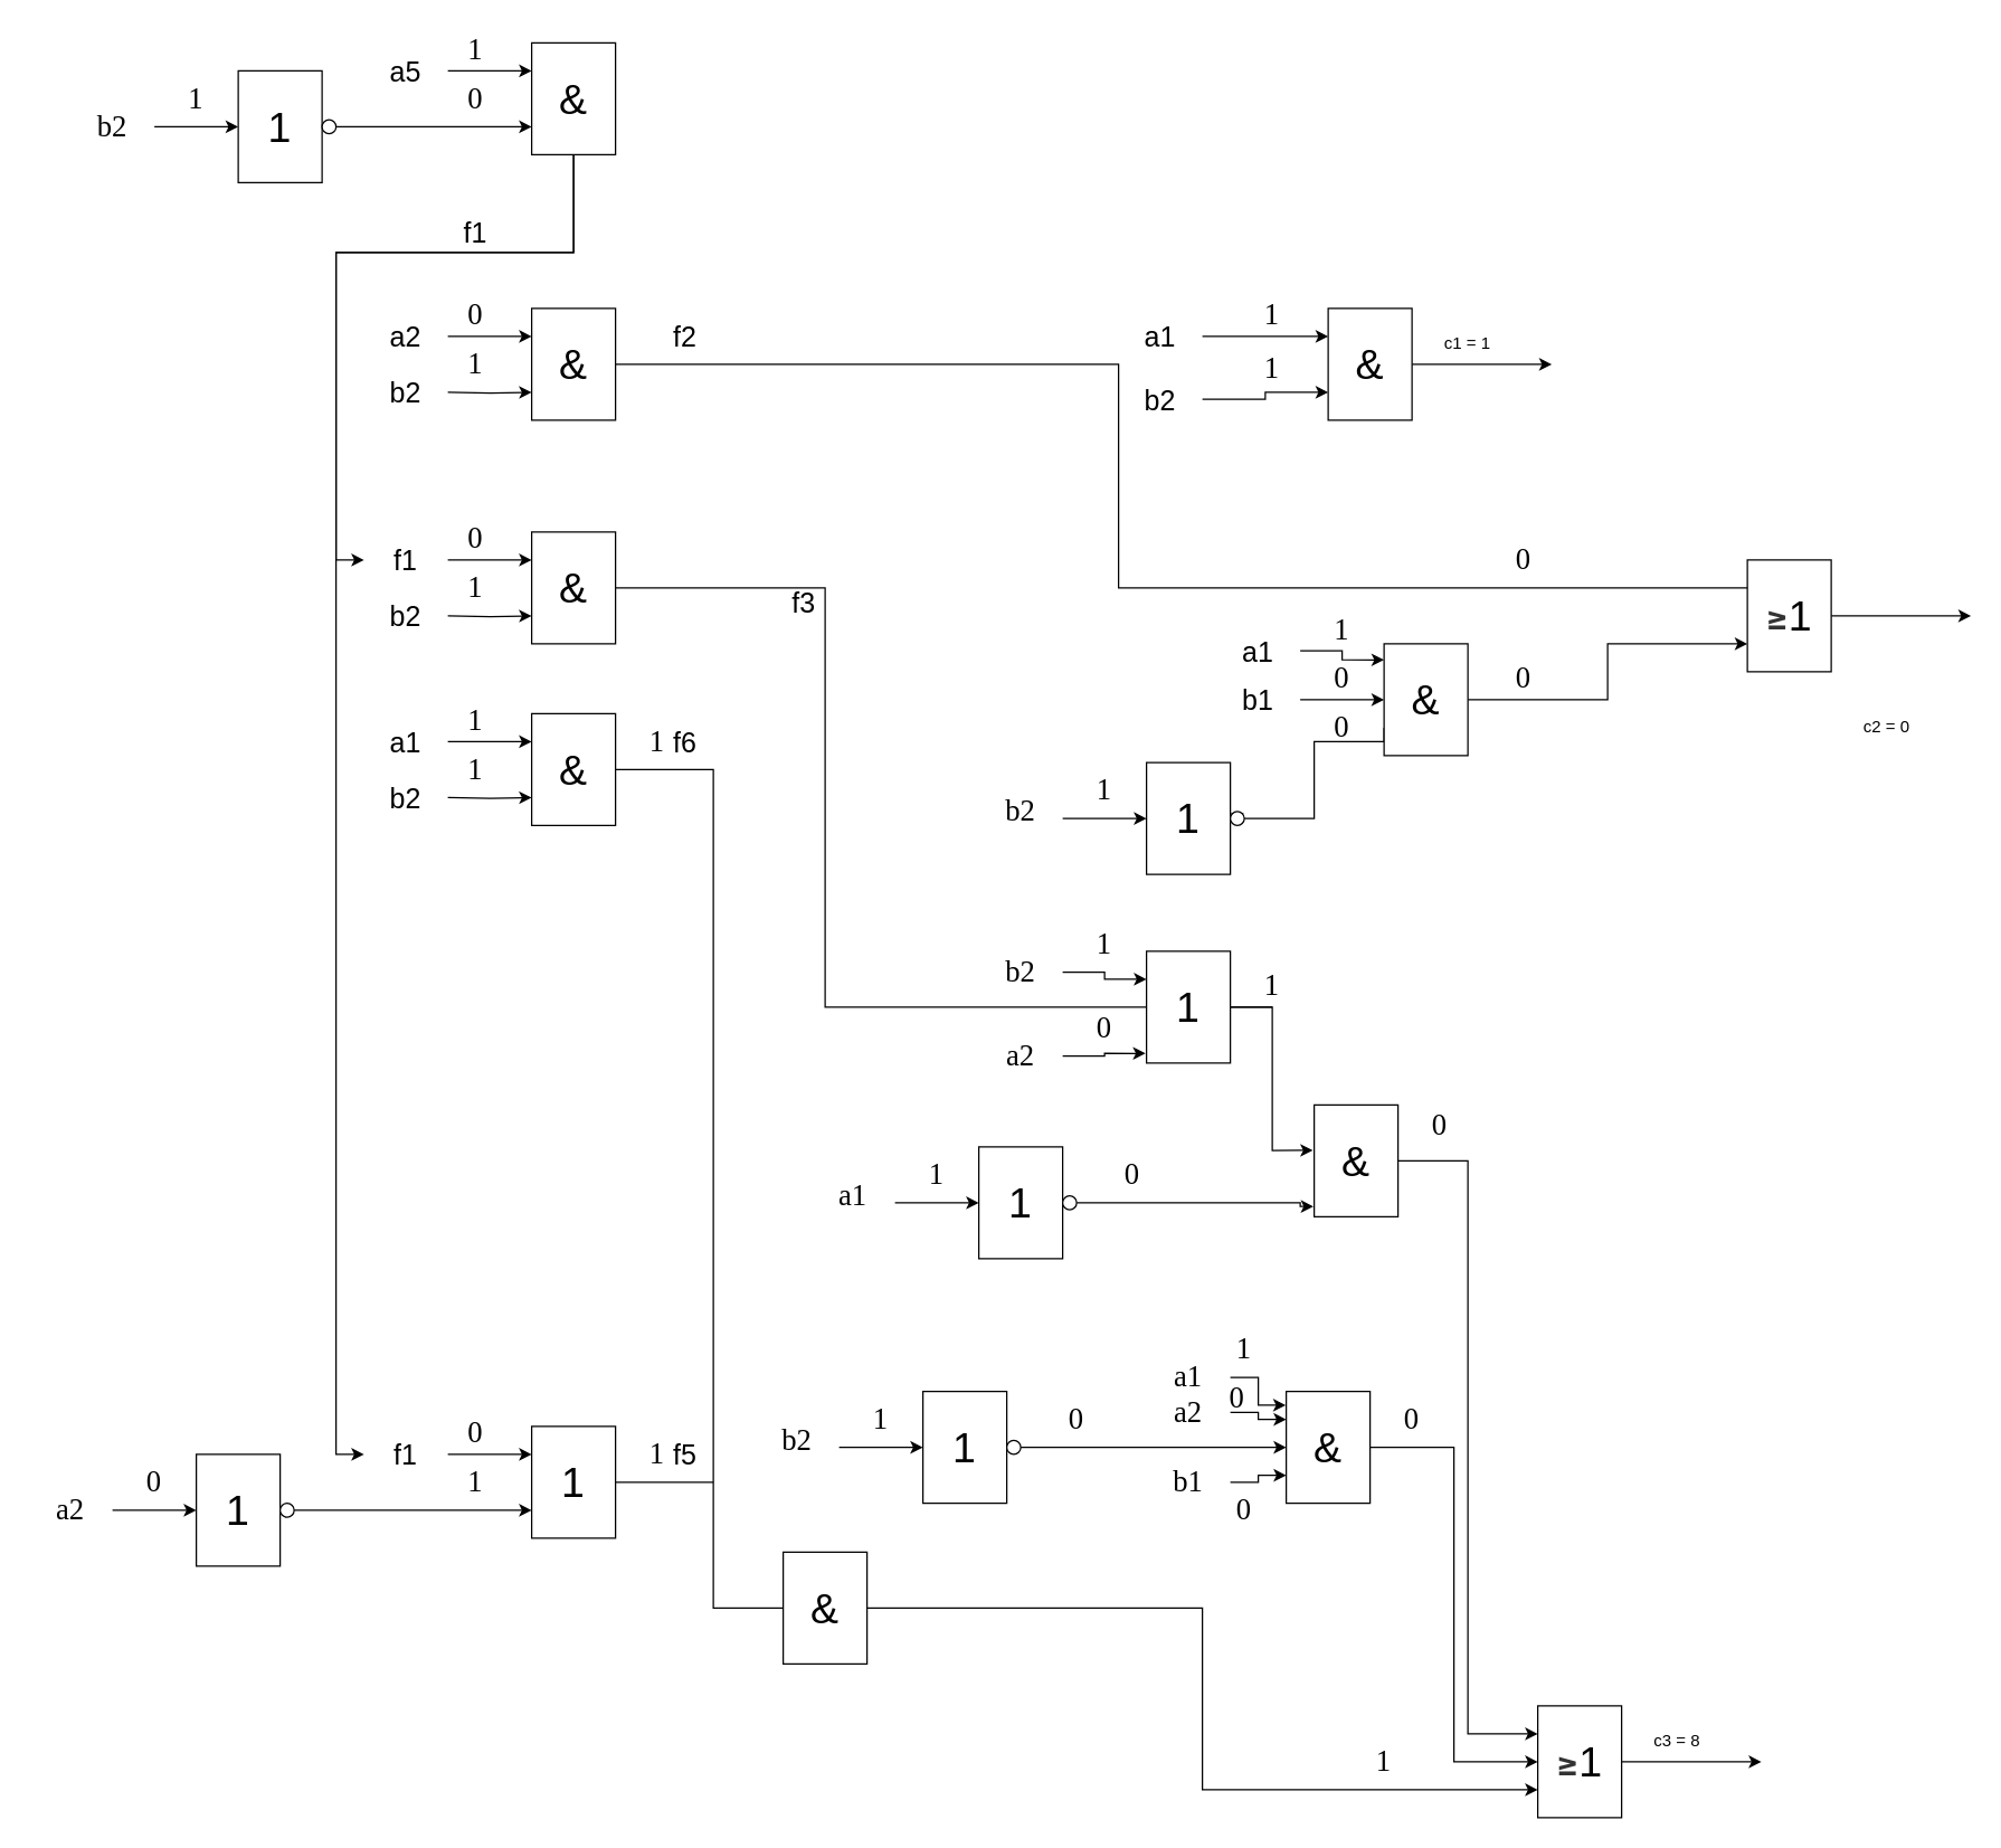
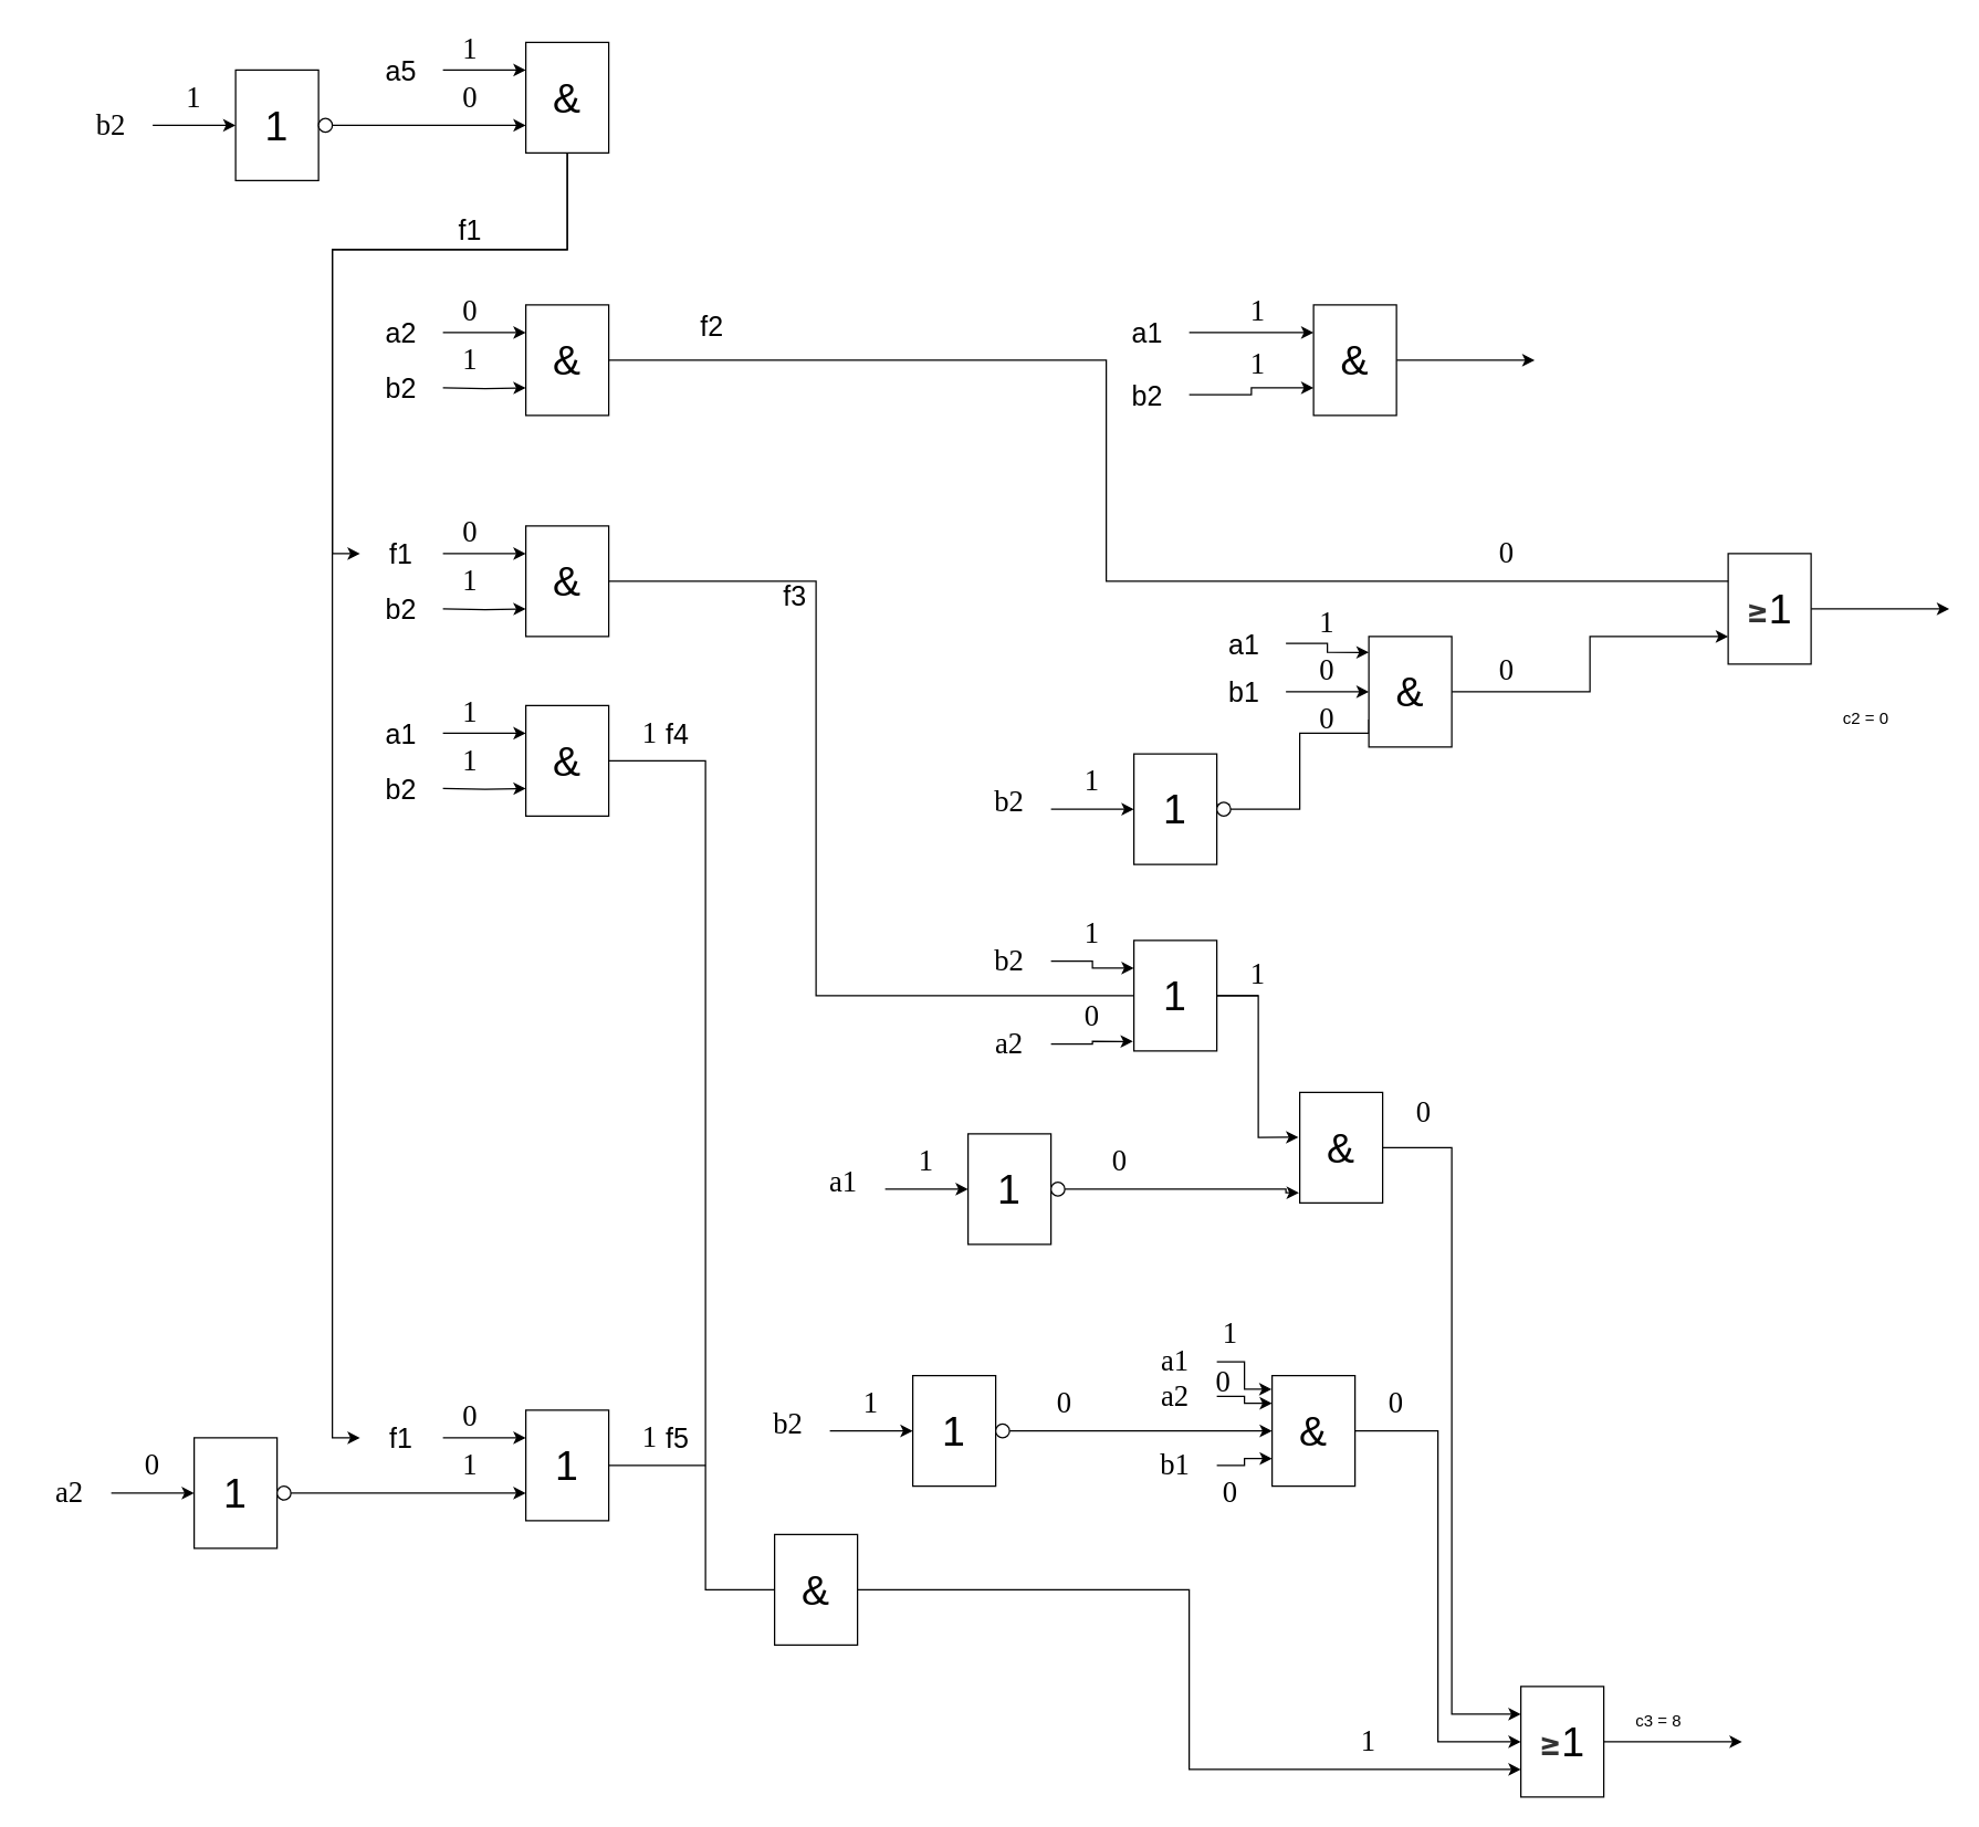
- <mxCell id="30" value="&lt;font style=&quot;font-size: 20px;&quot;&gt;f2&lt;/font&gt;" style="text;html=1;align=center;verticalAlign=middle;whiteSpace=wrap;rounded=0;" vertex="1" parent="1"><mxGeometry x="460" y="225" width="60" height="30" as="geometry" /></mxCell>
+ <mxCell id="30" value="&lt;font style=&quot;font-size: 20px;&quot;&gt;f2&lt;/font&gt;" style="text;html=1;align=center;verticalAlign=middle;whiteSpace=wrap;rounded=0;" vertex="1" parent="1"><mxGeometry x="485" y="220" width="60" height="30" as="geometry" /></mxCell>
- <mxCell id="8" value="c1 = 1" style="text;html=1;align=center;verticalAlign=middle;whiteSpace=wrap;rounded=0;" vertex="1" parent="1"><mxGeometry x="1020" y="230" width="60" height="30" as="geometry" /></mxCell>
- <mxCell id="48" value="&lt;font style=&quot;font-size: 20px;&quot;&gt;f6&lt;/font&gt;" style="text;html=1;align=center;verticalAlign=middle;whiteSpace=wrap;rounded=0;" vertex="1" parent="1"><mxGeometry x="460" y="515" width="60" height="30" as="geometry" /></mxCell>
+ <mxCell id="48" value="&lt;font style=&quot;font-size: 20px;&quot;&gt;f4&lt;/font&gt;" style="text;html=1;align=center;verticalAlign=middle;whiteSpace=wrap;rounded=0;" vertex="1" parent="1"><mxGeometry x="460" y="515" width="60" height="30" as="geometry" /></mxCell>
